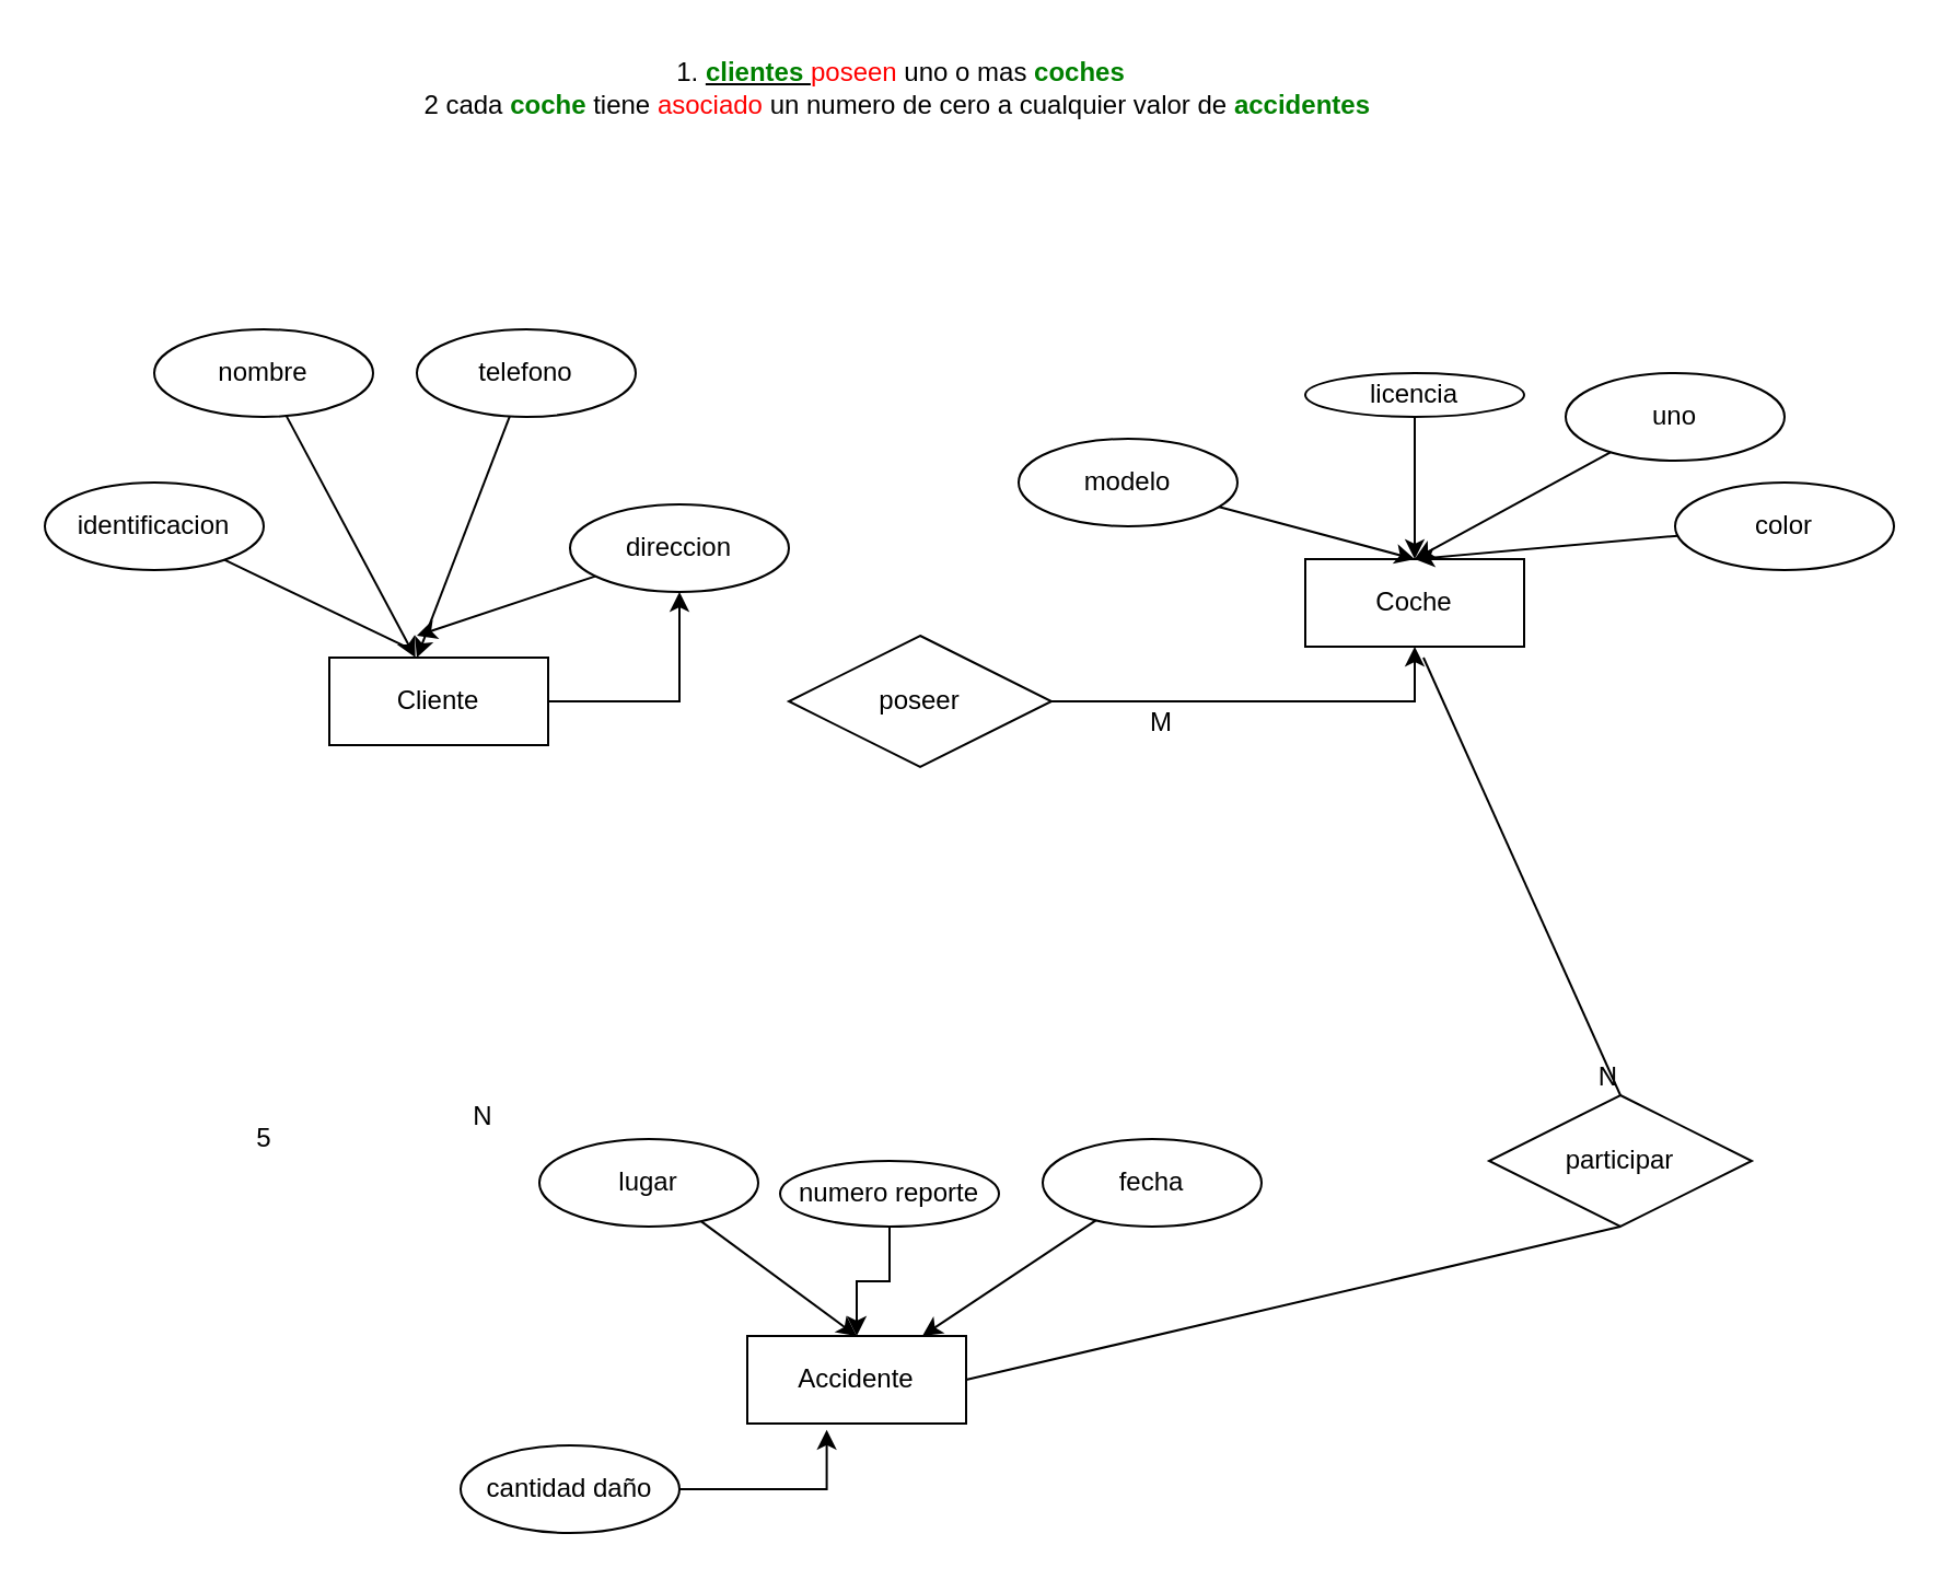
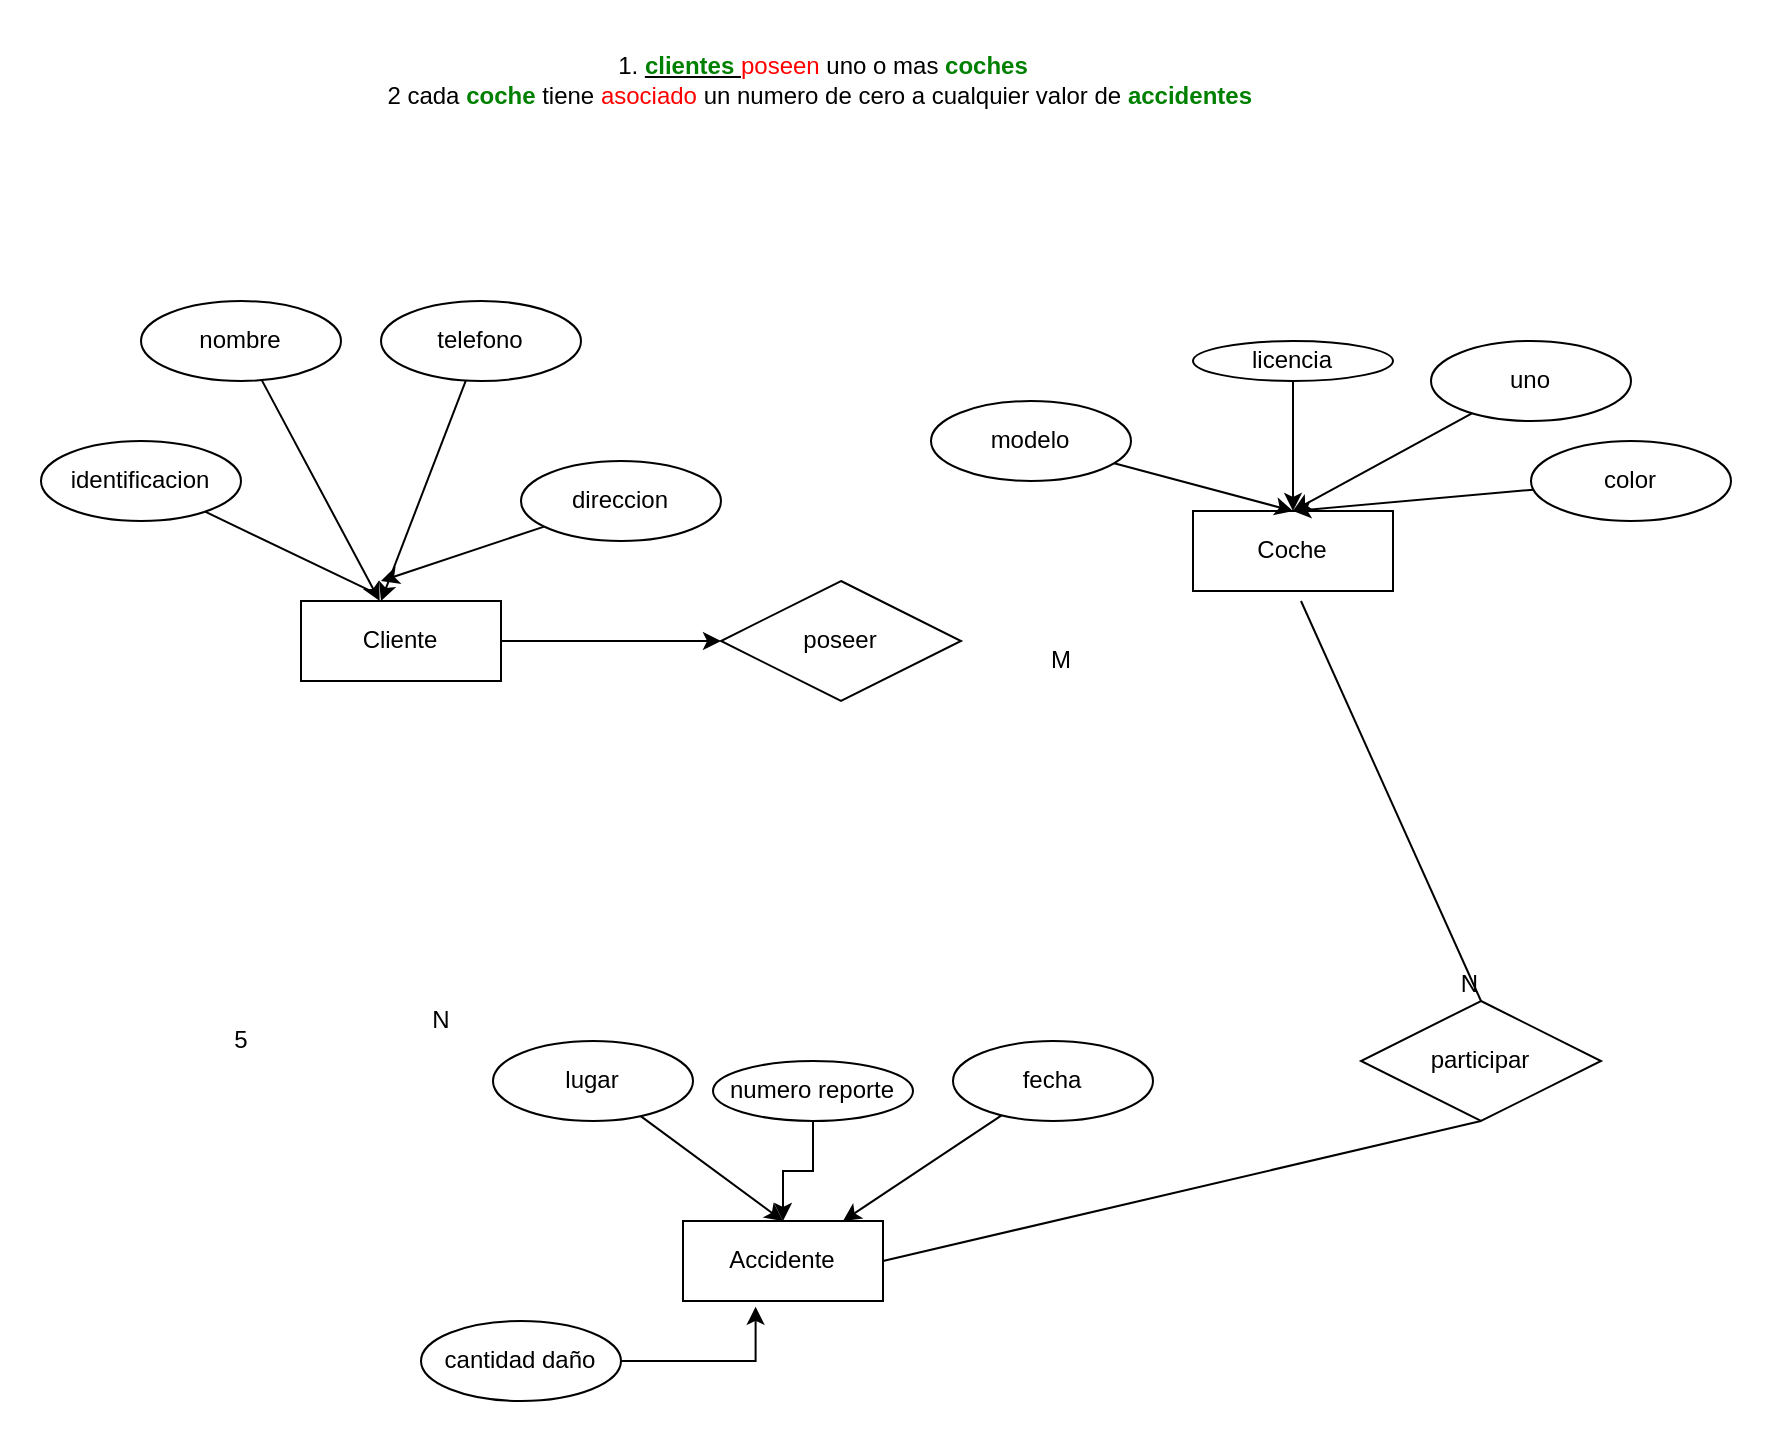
- <mxCell id="3" style="edgeStyle=orthogonalEdgeStyle;rounded=0;orthogonalLoop=1;jettySize=auto;html=1;" edge="1" parent="1" source="4" target="17"><mxGeometry relative="1" as="geometry" /></mxCell>
+ <mxCell id="3" style="edgeStyle=orthogonalEdgeStyle;rounded=0;orthogonalLoop=1;jettySize=auto;html=1;" edge="1" parent="1" source="4" target="29"><mxGeometry relative="1" as="geometry" /></mxCell>
- <mxCell id="28" style="edgeStyle=orthogonalEdgeStyle;rounded=0;orthogonalLoop=1;jettySize=auto;html=1;entryX=0.5;entryY=1;entryDx=0;entryDy=0;" edge="1" parent="1" source="29" target="5"><mxGeometry relative="1" as="geometry" /></mxCell>
